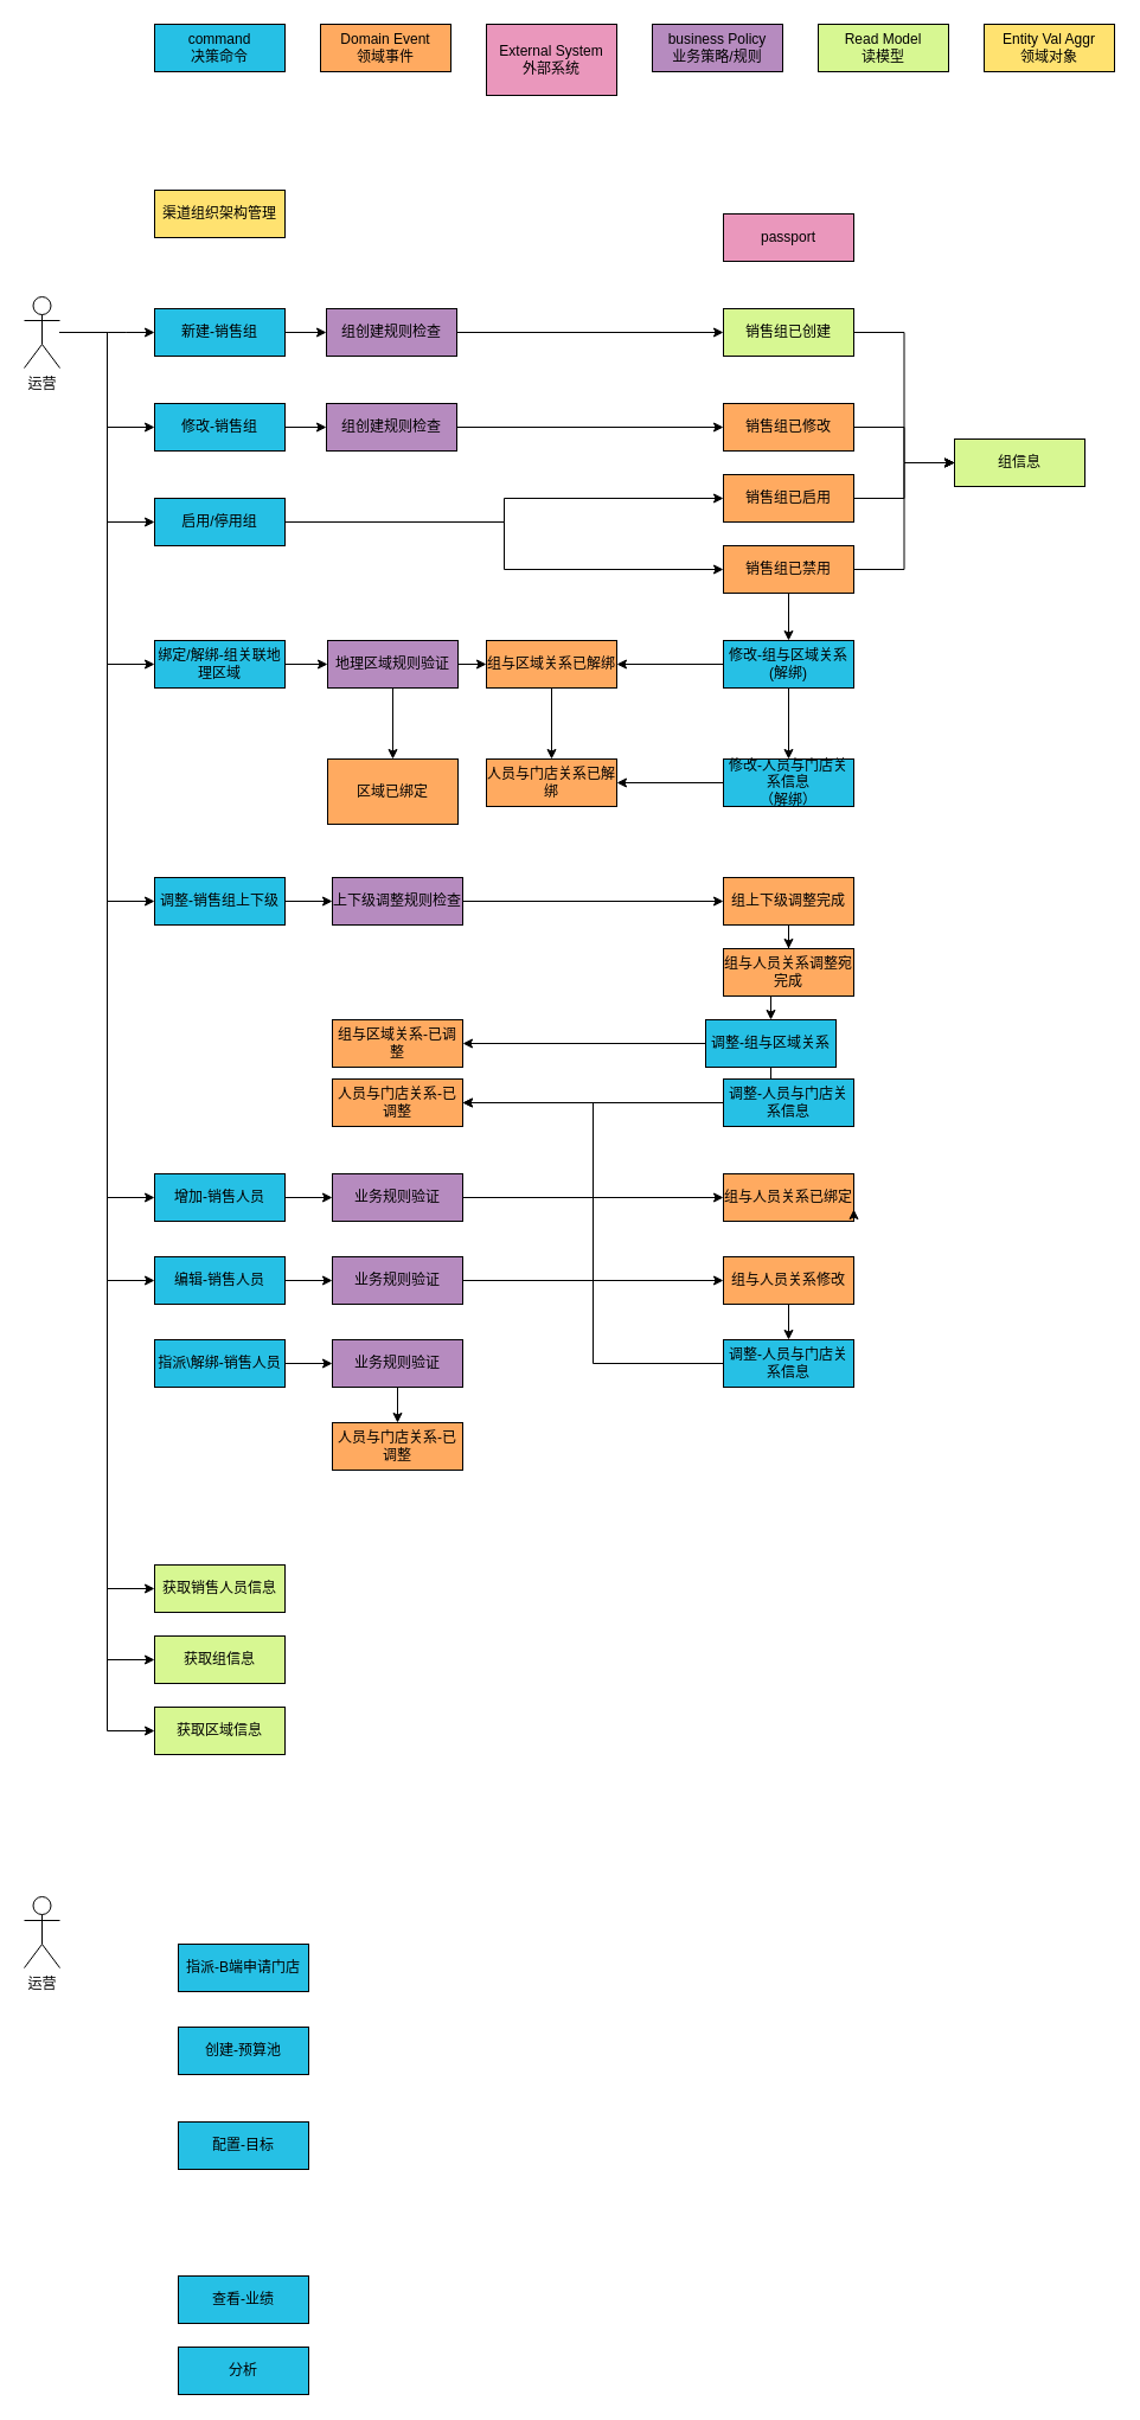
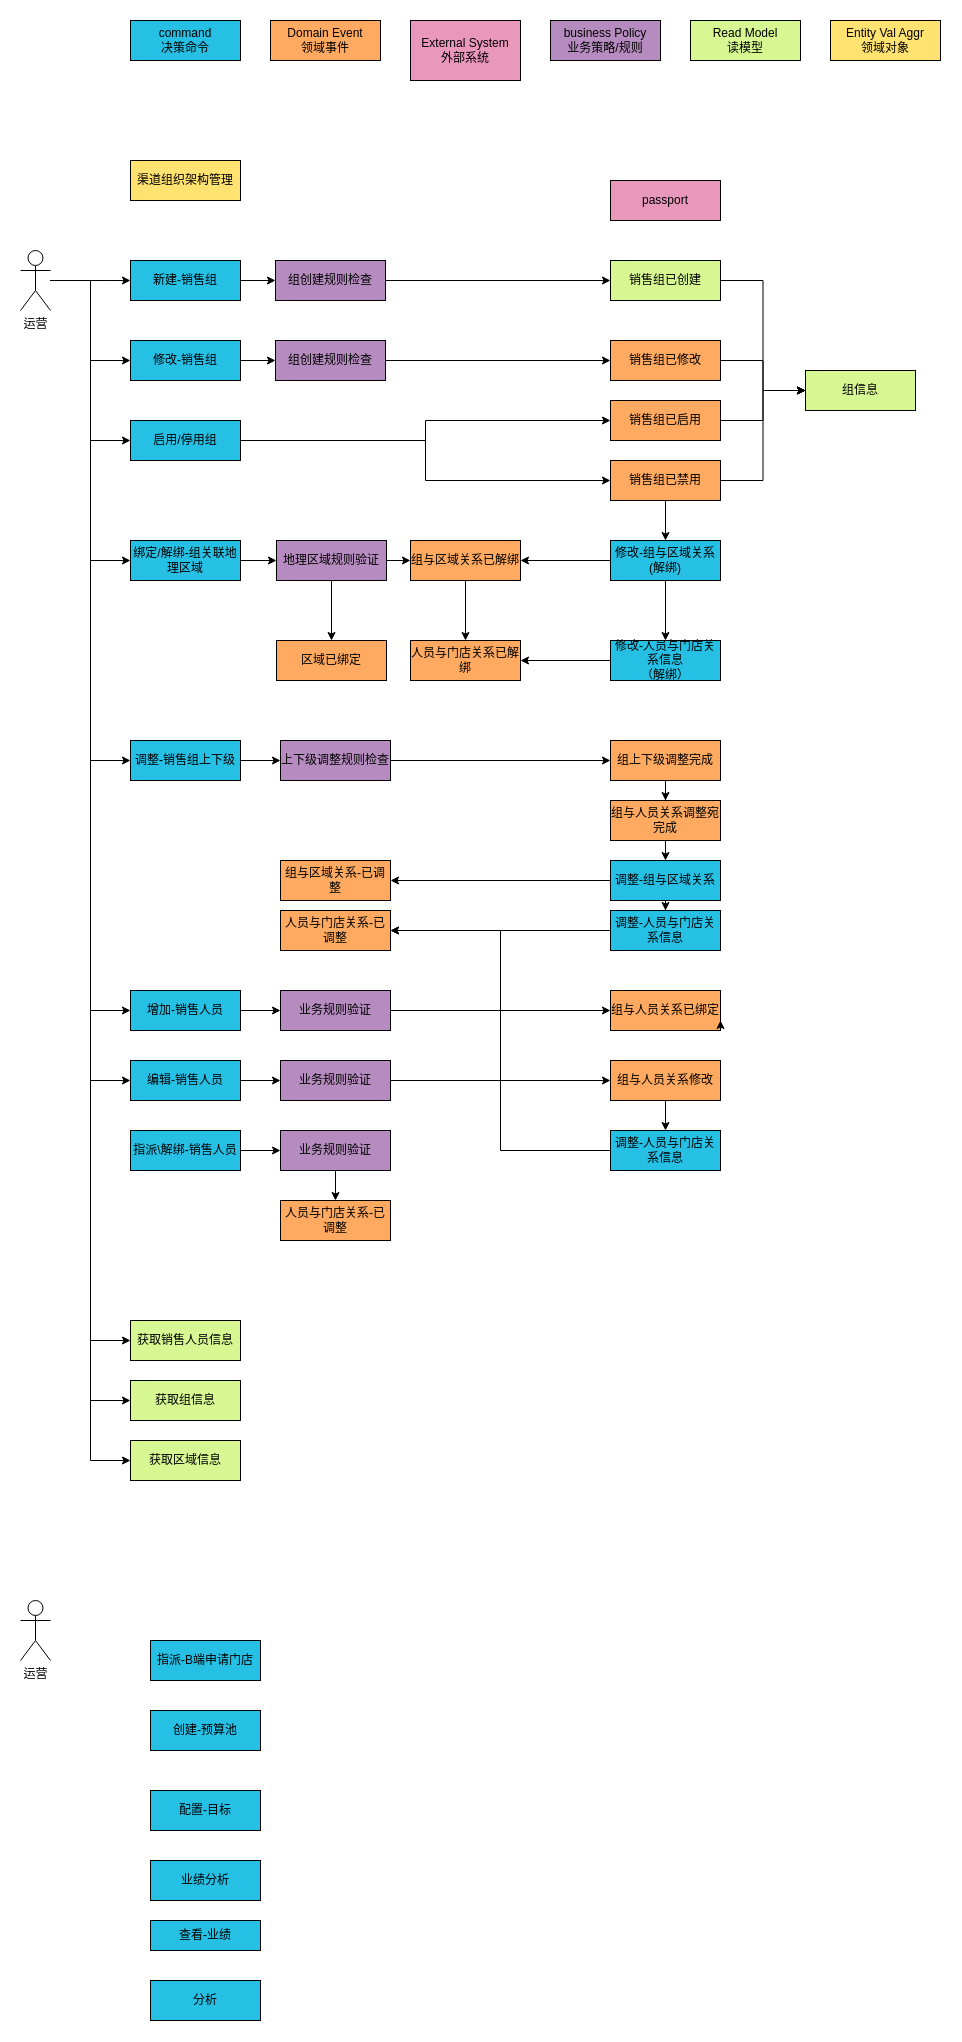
- <mxCell id="63" value="区域已绑定" style="rounded=0;whiteSpace=wrap;html=1;fillColor=#FFAA60;" vertex="1" parent="1"><mxGeometry x="276" y="640" width="110" height="55" as="geometry" /></mxCell>
+ <mxCell id="63" value="区域已绑定" style="rounded=0;whiteSpace=wrap;html=1;fillColor=#FFAA60;" vertex="1" parent="1"><mxGeometry x="276" y="640" width="110" height="40" as="geometry" /></mxCell>
- <mxCell id="52" value="调整-组与区域关系" style="rounded=0;whiteSpace=wrap;html=1;fillColor=#26C0E5;" vertex="1" parent="1"><mxGeometry x="595" y="860" width="110" height="40" as="geometry" /></mxCell>
+ <mxCell id="52" value="调整-组与区域关系" style="rounded=0;whiteSpace=wrap;html=1;fillColor=#26C0E5;" vertex="1" parent="1"><mxGeometry x="610" y="860" width="110" height="40" as="geometry" /></mxCell>
+ <mxCell id="33" value="业绩分析" style="rounded=0;whiteSpace=wrap;html=1;fillColor=#26C0E5;" parent="1" vertex="1"><mxGeometry x="150" y="1860" width="110" height="40" as="geometry" /></mxCell>
- <mxCell id="34" value="查看-业绩" style="rounded=0;whiteSpace=wrap;html=1;fillColor=#26C0E5;" vertex="1" parent="1"><mxGeometry x="150" y="1920" width="110" height="40" as="geometry" /></mxCell>
+ <mxCell id="34" value="查看-业绩" style="rounded=0;whiteSpace=wrap;html=1;fillColor=#26C0E5;" vertex="1" parent="1"><mxGeometry x="150" y="1920" width="110" height="30" as="geometry" /></mxCell>
